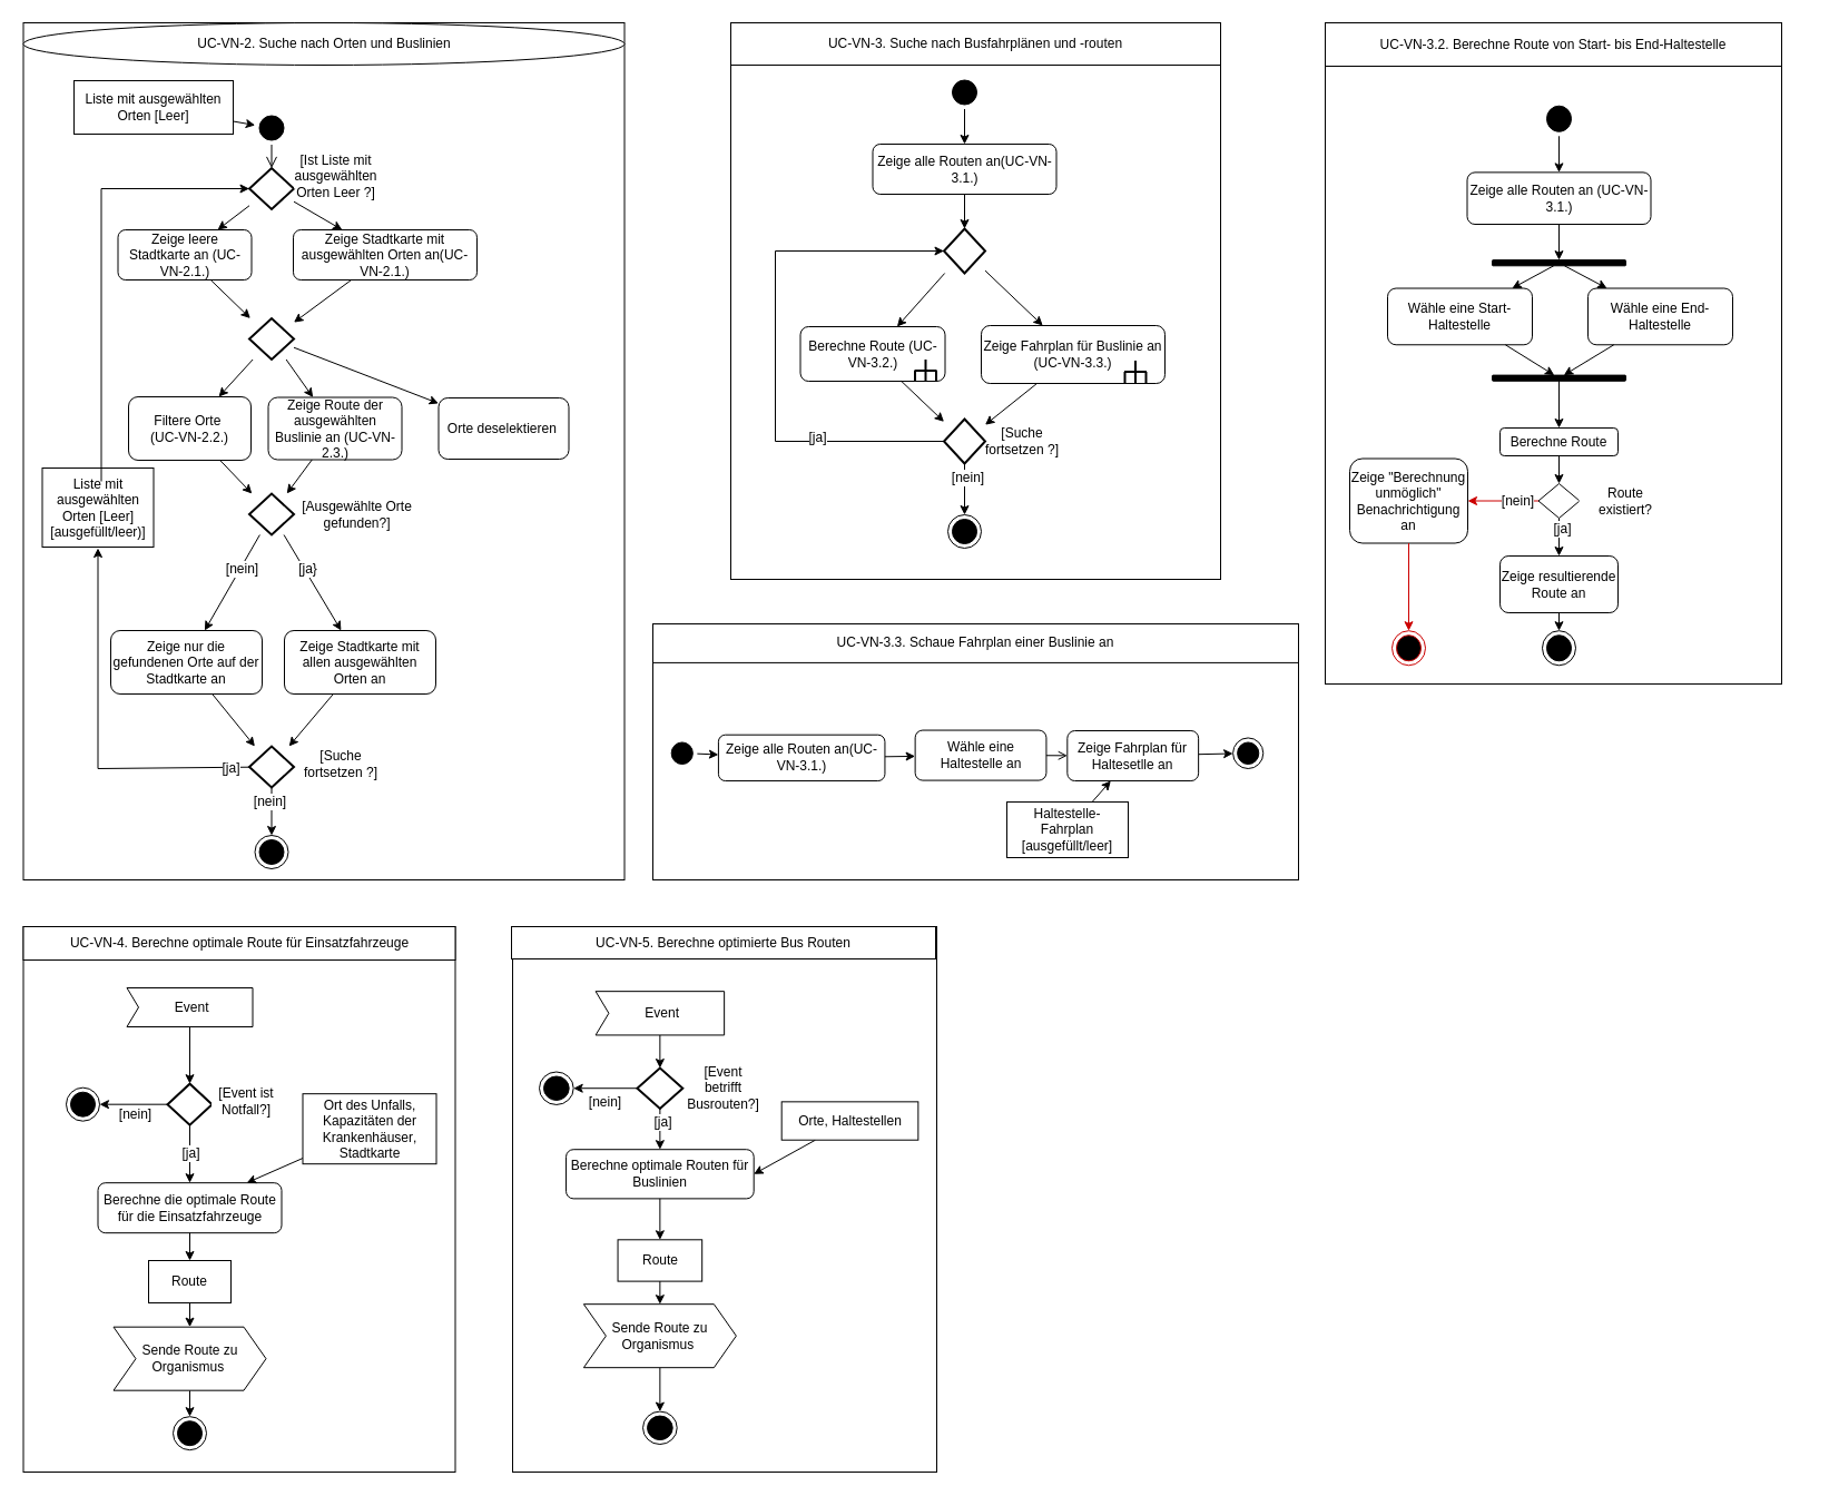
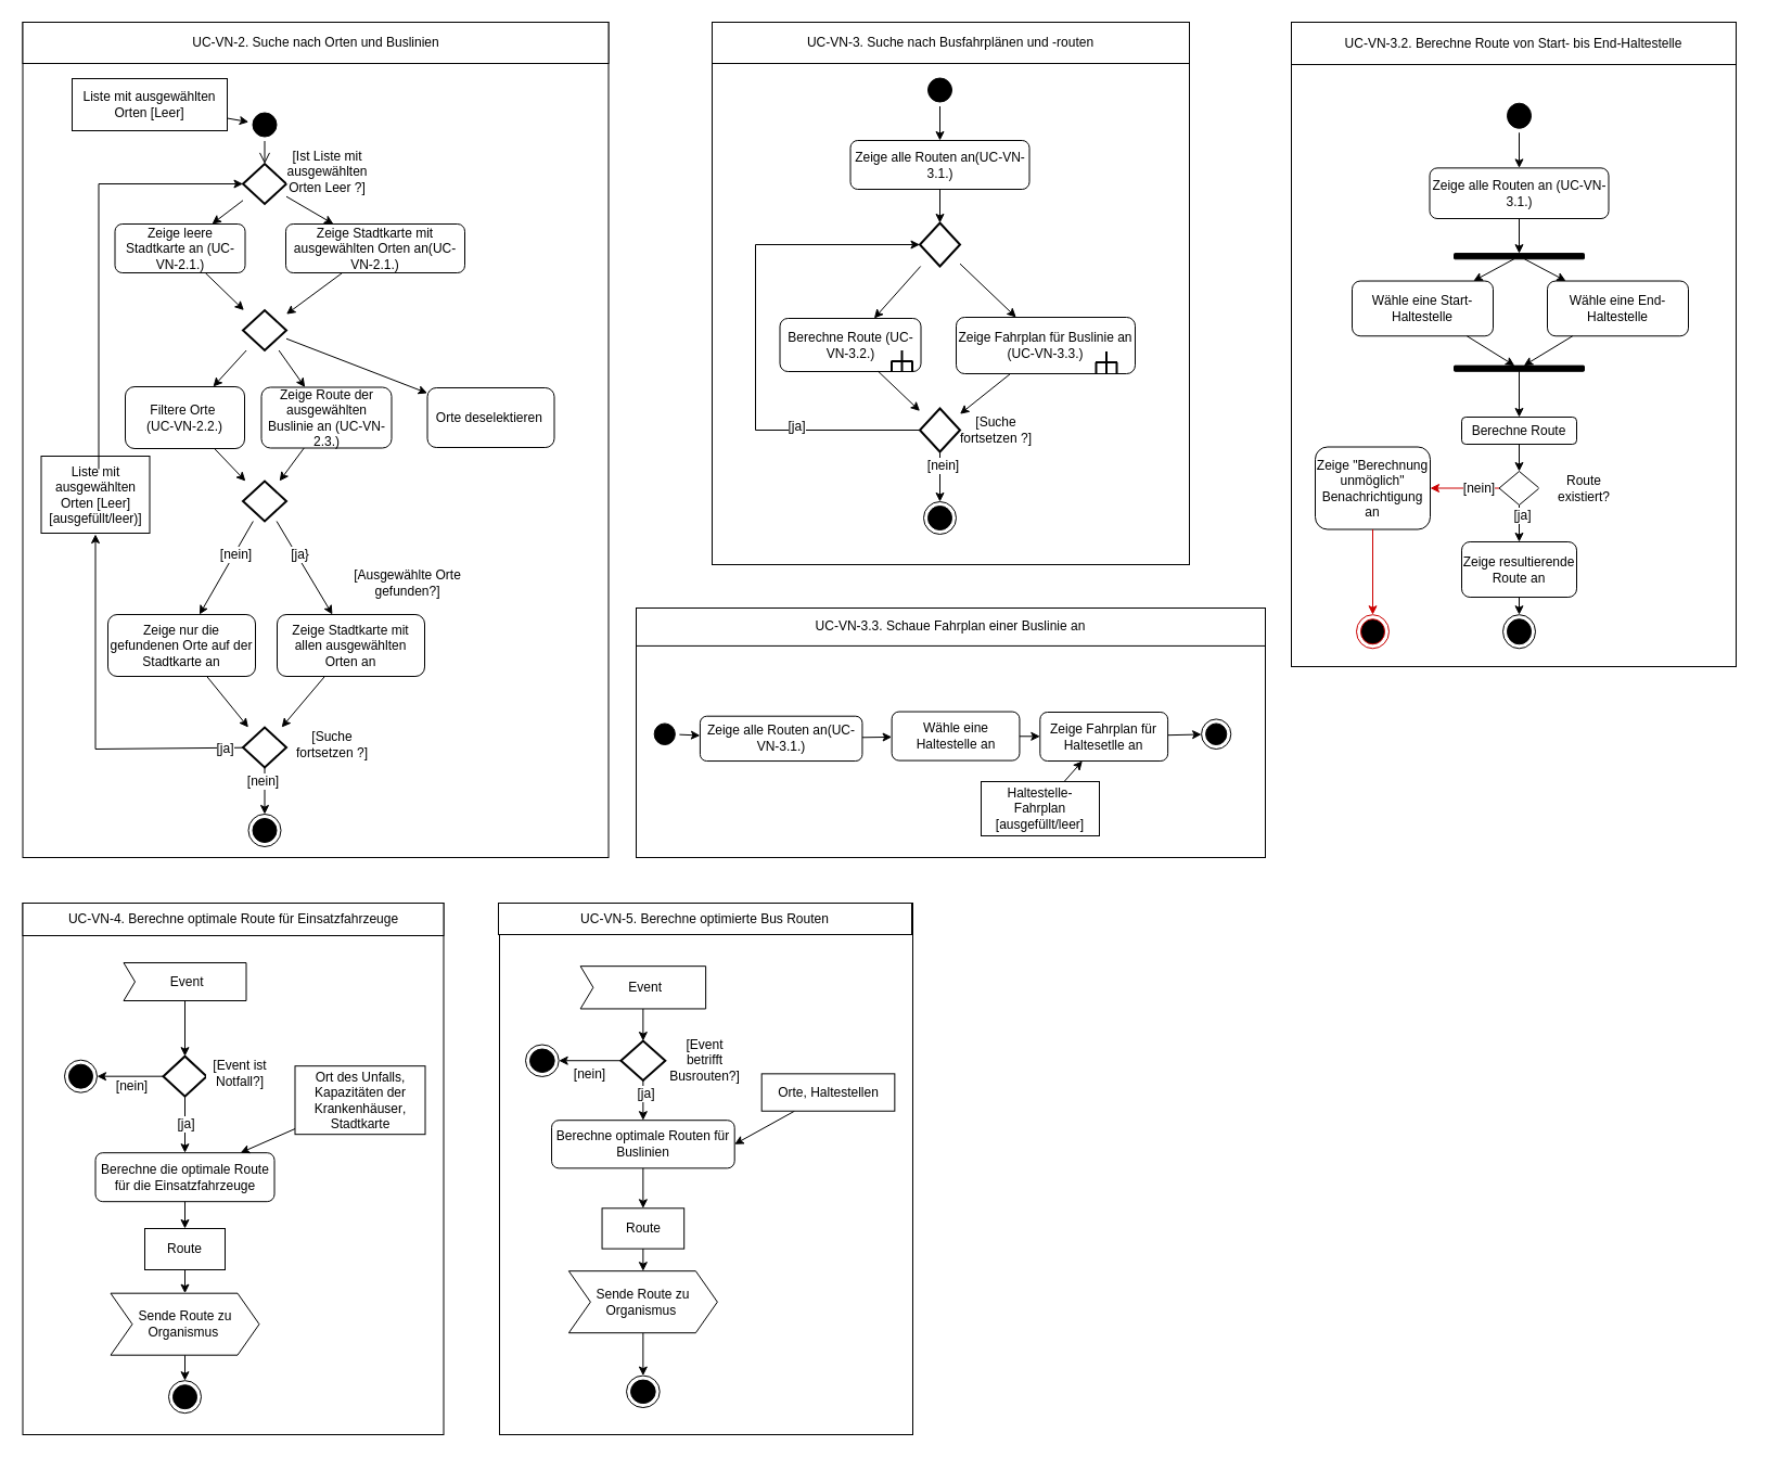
- <mxCell id="73" value="&lt;div&gt;UC-VN-2. Suche nach Orten und Buslinien&lt;/div&gt;" style="ellipse;whiteSpace=wrap;html=1;" parent="71" vertex="1"><mxGeometry width="540" height="38" as="geometry" /></mxCell>
+ <mxCell id="73" value="&lt;div&gt;UC-VN-2. Suche nach Orten und Buslinien&lt;/div&gt;" style="rounded=0;whiteSpace=wrap;html=1;" parent="71" vertex="1"><mxGeometry width="540" height="38" as="geometry" /></mxCell>
- <mxCell id="96" value="&lt;span&gt;[Ausgewählte Orte gefunden&lt;/span&gt;&lt;span&gt;?]&lt;/span&gt;" style="rounded=0;whiteSpace=wrap;html=1;strokeColor=none;" parent="71" vertex="1"><mxGeometry x="249.5" y="432" width="101" height="20" as="geometry" /></mxCell>
+ <mxCell id="96" value="&lt;span&gt;[Ausgewählte Orte gefunden&lt;/span&gt;&lt;span&gt;?]&lt;/span&gt;" style="rounded=0;whiteSpace=wrap;html=1;strokeColor=none;" parent="71" vertex="1"><mxGeometry x="304.5" y="507" width="101" height="20" as="geometry" /></mxCell>
- <mxCell id="166" style="edgeStyle=none;rounded=0;orthogonalLoop=1;jettySize=auto;html=1;endArrow=open;" parent="157" source="163" target="168" edge="1"><mxGeometry relative="1" as="geometry"><mxPoint x="134.125" y="275.182" as="targetPoint" /></mxGeometry></mxCell>
+ <mxCell id="166" style="edgeStyle=none;rounded=0;orthogonalLoop=1;jettySize=auto;html=1;" parent="157" source="163" target="168" edge="1"><mxGeometry relative="1" as="geometry"><mxPoint x="134.125" y="275.182" as="targetPoint" /></mxGeometry></mxCell>
